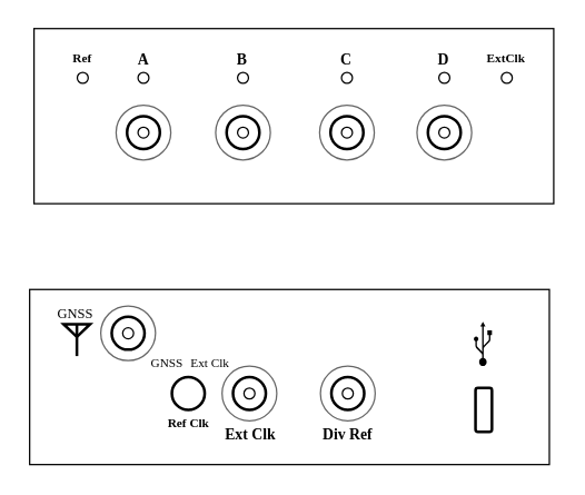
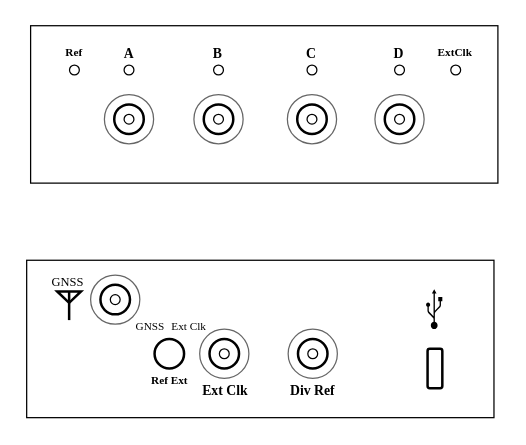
- <mxCell id="46" value="&lt;b&gt;Ref Clk&lt;/b&gt;" style="text;html=1;strokeColor=none;fillColor=none;align=center;verticalAlign=middle;whiteSpace=wrap;rounded=0;fontSize=9;fontStyle=0;fontFamily=Tahoma;" vertex="1" parent="1"><mxGeometry x="112.6" y="294.34" width="44.85" height="20" as="geometry" /></mxCell>
+ <mxCell id="46" value="&lt;b&gt;Ref Ext&lt;/b&gt;" style="text;html=1;strokeColor=none;fillColor=none;align=center;verticalAlign=middle;whiteSpace=wrap;rounded=0;fontSize=9;fontStyle=0;fontFamily=Tahoma;" vertex="1" parent="1"><mxGeometry x="112.6" y="294.34" width="44.85" height="20" as="geometry" /></mxCell>
